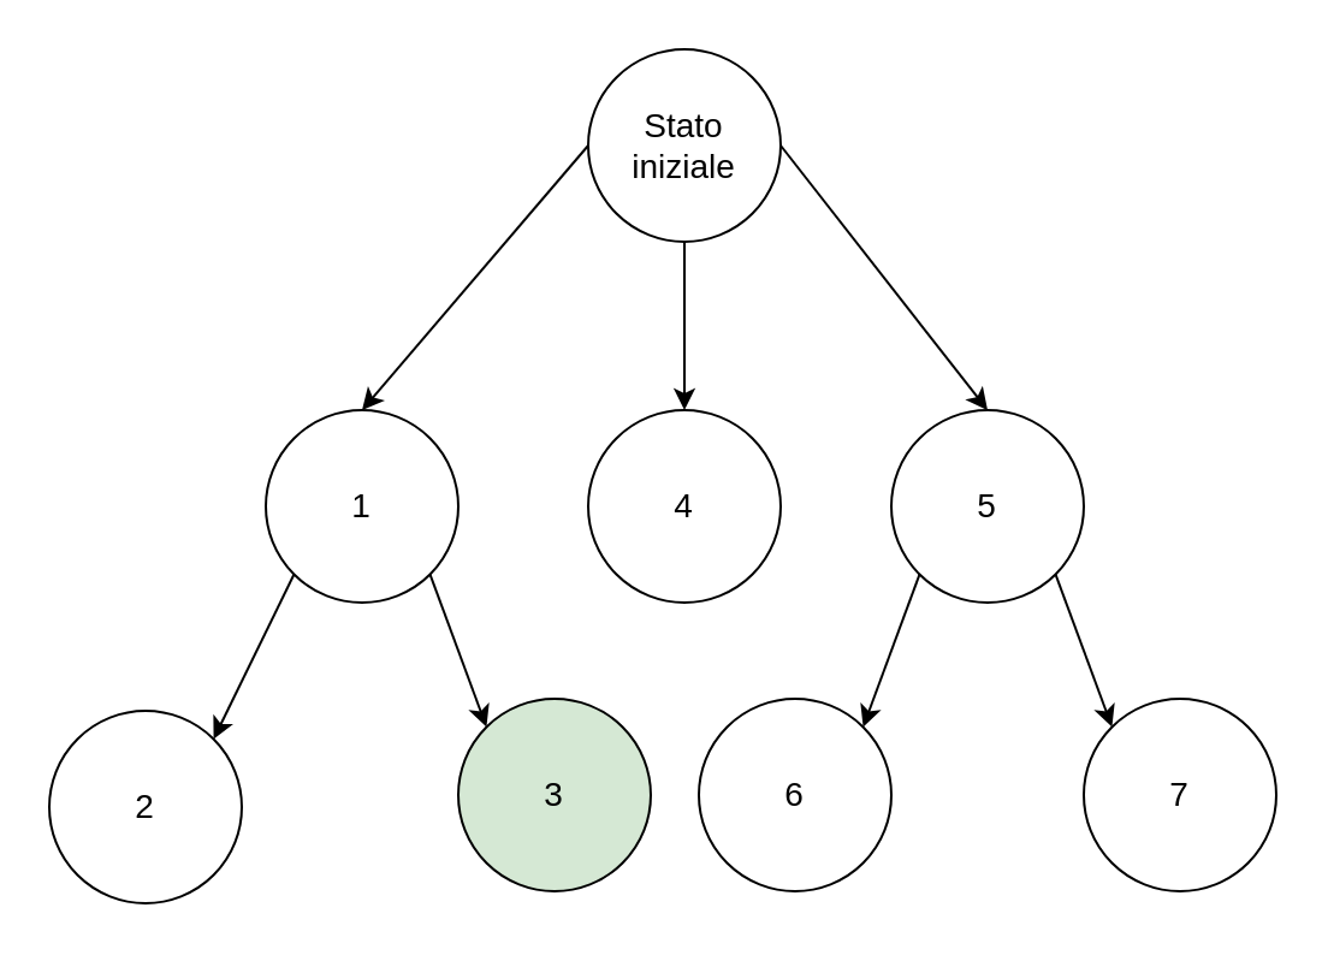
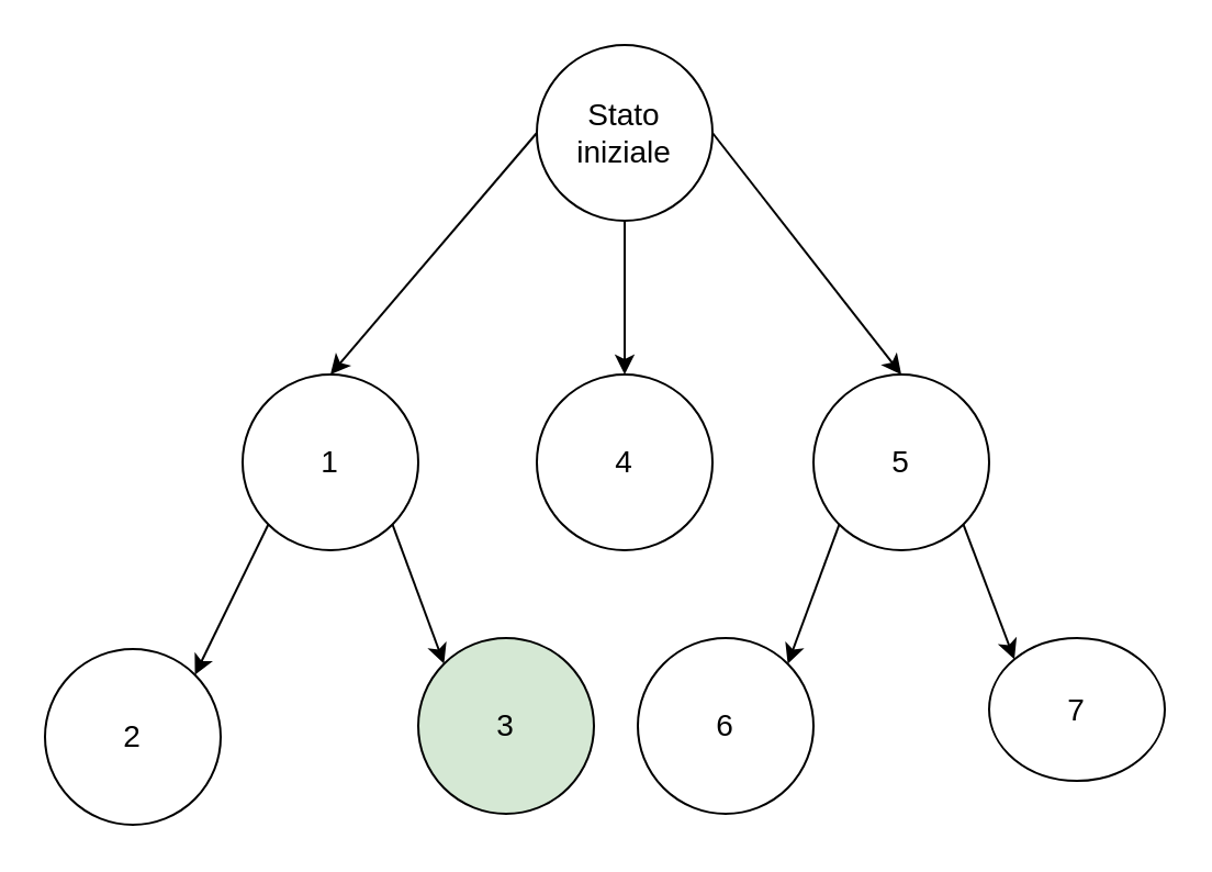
- <mxCell id="12" value="&lt;font style=&quot;font-size: 14px;&quot;&gt;7&lt;br&gt;&lt;/font&gt;" style="ellipse;whiteSpace=wrap;html=1;aspect=fixed;" vertex="1" parent="1"><mxGeometry x="450" y="290" width="80" height="80" as="geometry" /></mxCell>
+ <mxCell id="12" value="&lt;font style=&quot;font-size: 14px;&quot;&gt;7&lt;br&gt;&lt;/font&gt;" style="ellipse;whiteSpace=wrap;html=1;aspect=fixed;" vertex="1" parent="1"><mxGeometry x="450" y="290" width="80" height="65" as="geometry" /></mxCell>
